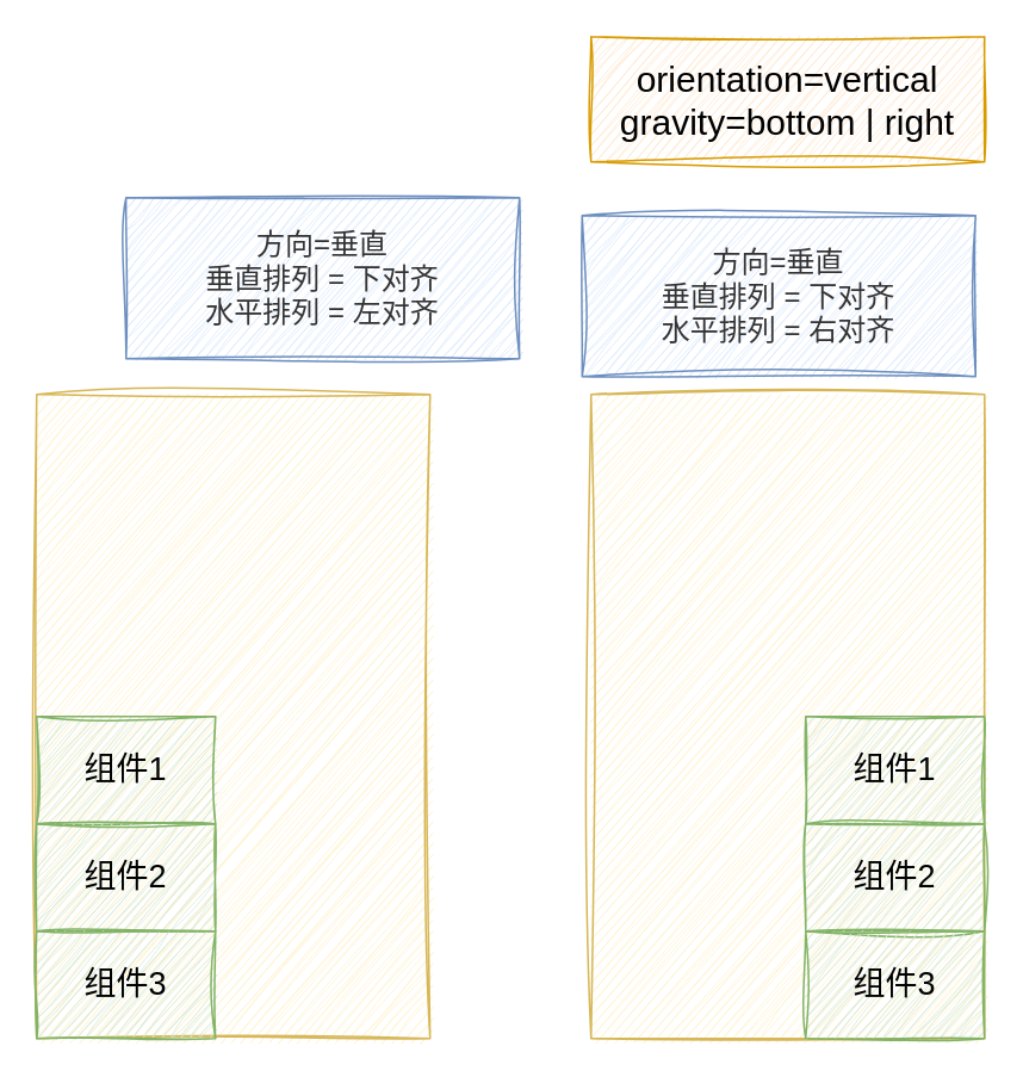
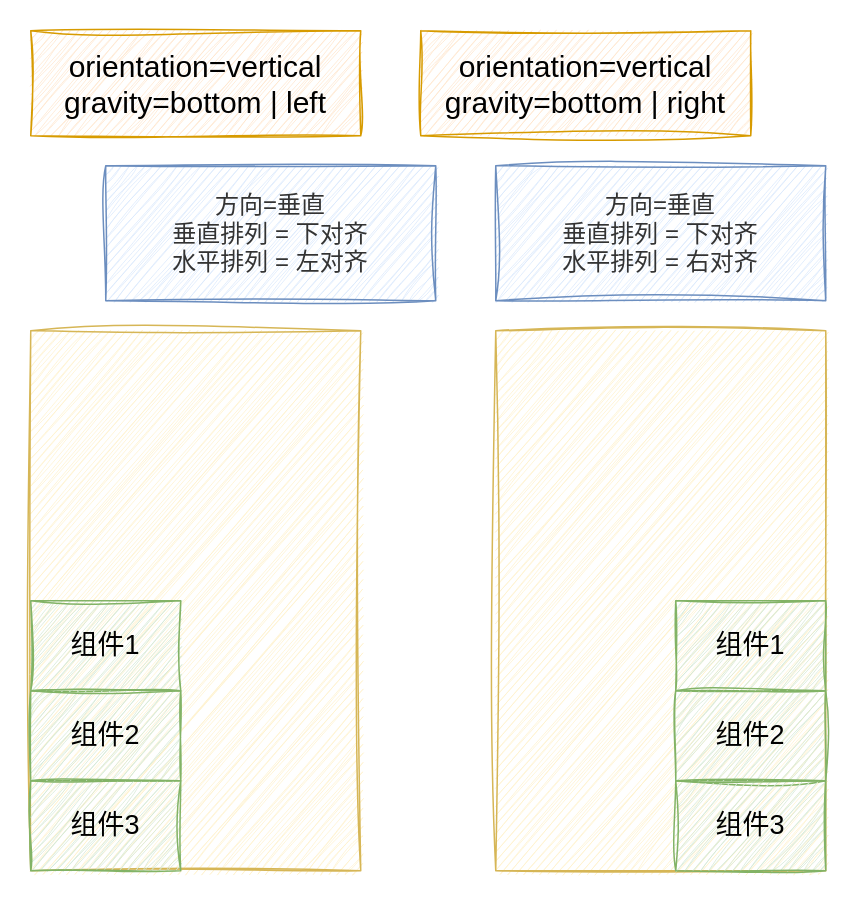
+ <mxCell id="6" value="orientation=vertical&lt;div&gt;gravity=bottom | left&lt;/div&gt;" style="text;html=1;align=center;verticalAlign=middle;whiteSpace=wrap;rounded=0;fontSize=20;fillColor=#ffe6cc;strokeColor=#d79b00;sketch=1;curveFitting=1;jiggle=2;" vertex="1" parent="1"><mxGeometry x="20" y="20" width="220" height="70" as="geometry" /></mxCell>
- <mxCell id="12" value="orientation=vertical&lt;div&gt;gravity=bottom | right&lt;/div&gt;" style="text;html=1;align=center;verticalAlign=middle;whiteSpace=wrap;rounded=0;fontSize=20;fillColor=#ffe6cc;strokeColor=#d79b00;sketch=1;curveFitting=1;jiggle=2;" vertex="1" parent="1"><mxGeometry x="330" y="20" width="220" height="70" as="geometry" /></mxCell>
+ <mxCell id="12" value="orientation=vertical&lt;div&gt;gravity=bottom | right&lt;/div&gt;" style="text;html=1;align=center;verticalAlign=middle;whiteSpace=wrap;rounded=0;fontSize=20;fillColor=#ffe6cc;strokeColor=#d79b00;sketch=1;curveFitting=1;jiggle=2;" vertex="1" parent="1"><mxGeometry x="280" y="20" width="220" height="70" as="geometry" /></mxCell>
- <mxCell id="13" value="&lt;font style=&quot;font-size: 16px;&quot;&gt;方向=垂直&lt;/font&gt;&lt;div&gt;&lt;font style=&quot;font-size: 16px;&quot;&gt;垂直排列 =&amp;nbsp;&lt;/font&gt;&lt;span style=&quot;font-size: 16px;&quot;&gt;下对齐&lt;/span&gt;&lt;div&gt;&lt;font style=&quot;font-size: 16px;&quot;&gt;水平排列 = 右对齐&lt;/font&gt;&lt;/div&gt;&lt;/div&gt;" style="text;html=1;align=center;verticalAlign=middle;whiteSpace=wrap;rounded=0;fillColor=#dae8fc;strokeColor=#6c8ebf;fontColor=#333333;sketch=1;curveFitting=1;jiggle=2;" vertex="1" parent="1"><mxGeometry x="325" y="120" width="220" height="90" as="geometry" /></mxCell>
+ <mxCell id="13" value="&lt;font style=&quot;font-size: 16px;&quot;&gt;方向=垂直&lt;/font&gt;&lt;div&gt;&lt;font style=&quot;font-size: 16px;&quot;&gt;垂直排列 =&amp;nbsp;&lt;/font&gt;&lt;span style=&quot;font-size: 16px;&quot;&gt;下对齐&lt;/span&gt;&lt;div&gt;&lt;font style=&quot;font-size: 16px;&quot;&gt;水平排列 = 右对齐&lt;/font&gt;&lt;/div&gt;&lt;/div&gt;" style="text;html=1;align=center;verticalAlign=middle;whiteSpace=wrap;rounded=0;fillColor=#dae8fc;strokeColor=#6c8ebf;fontColor=#333333;sketch=1;curveFitting=1;jiggle=2;" vertex="1" parent="1"><mxGeometry x="330" y="110" width="220" height="90" as="geometry" /></mxCell>
